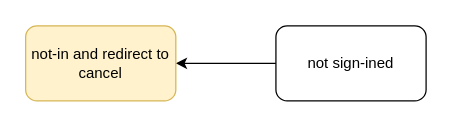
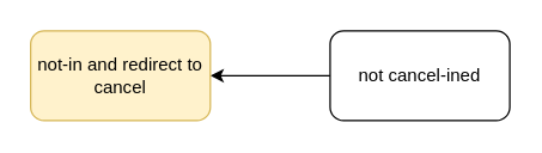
- <mxCell id="3" value="not sign-ined" style="rounded=1;whiteSpace=wrap;html=1;" vertex="1" parent="1"><mxGeometry x="220" y="20" width="120" height="60" as="geometry" /></mxCell>
+ <mxCell id="3" value="not cancel-ined" style="rounded=1;whiteSpace=wrap;html=1;" vertex="1" parent="1"><mxGeometry x="220" y="20" width="120" height="60" as="geometry" /></mxCell>
